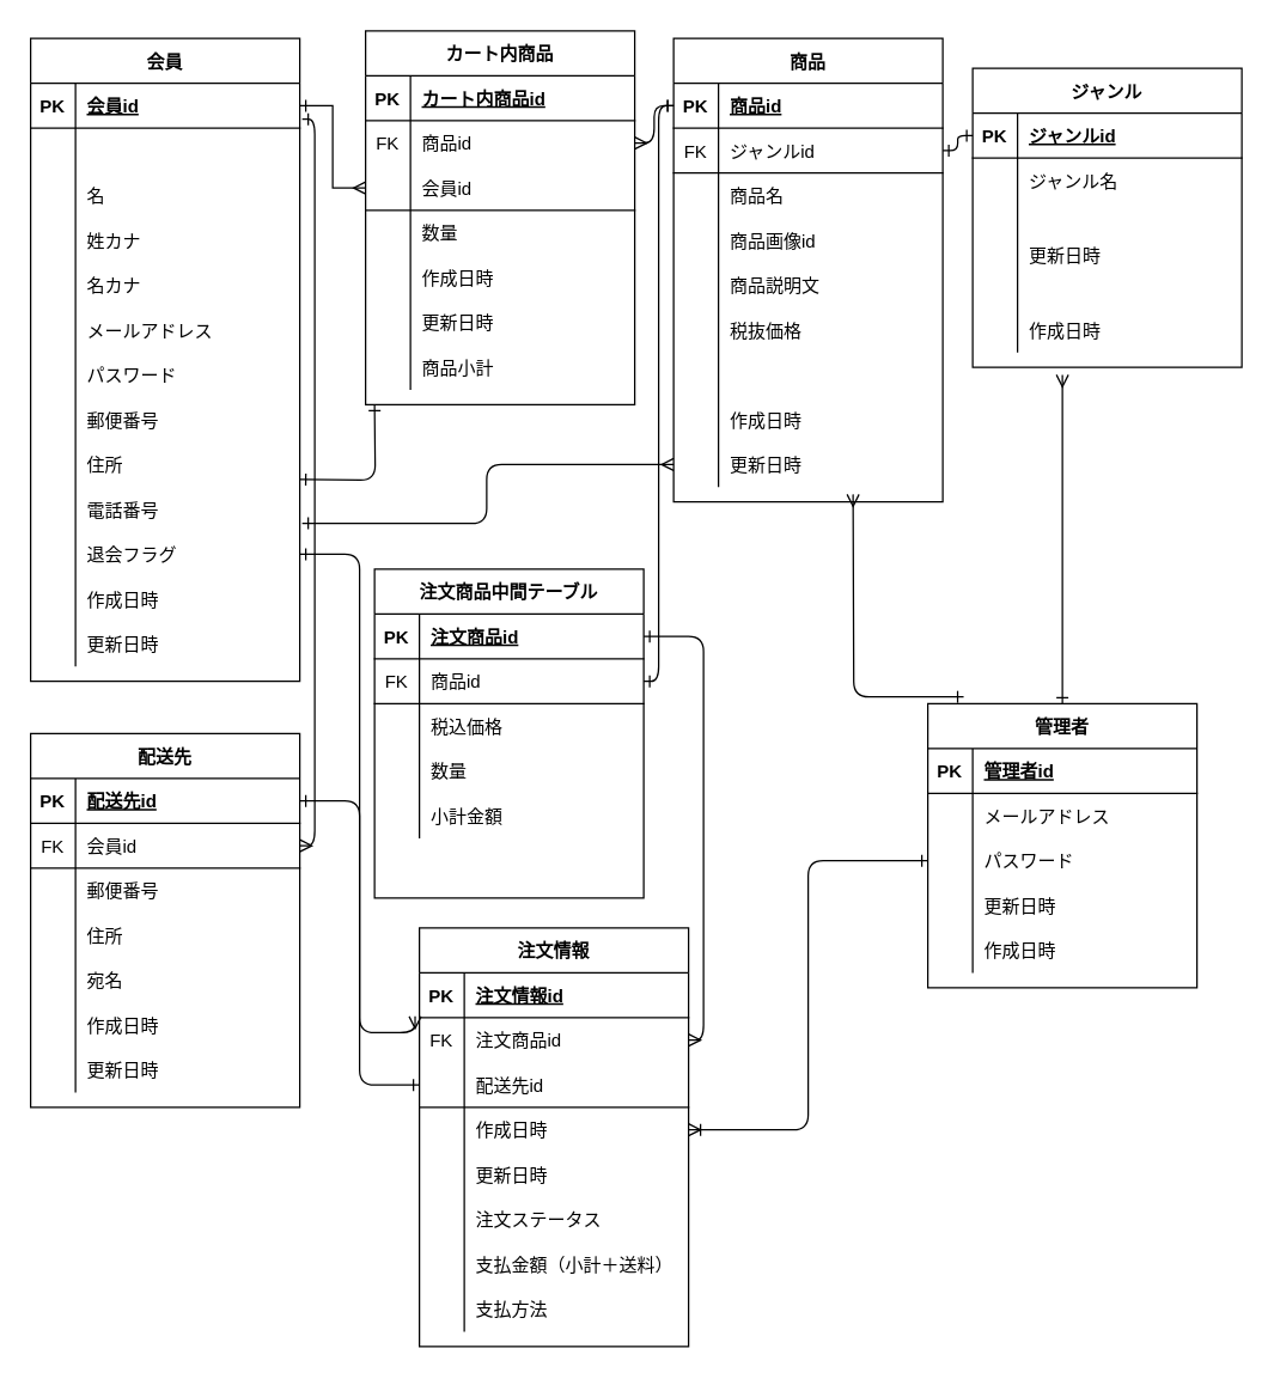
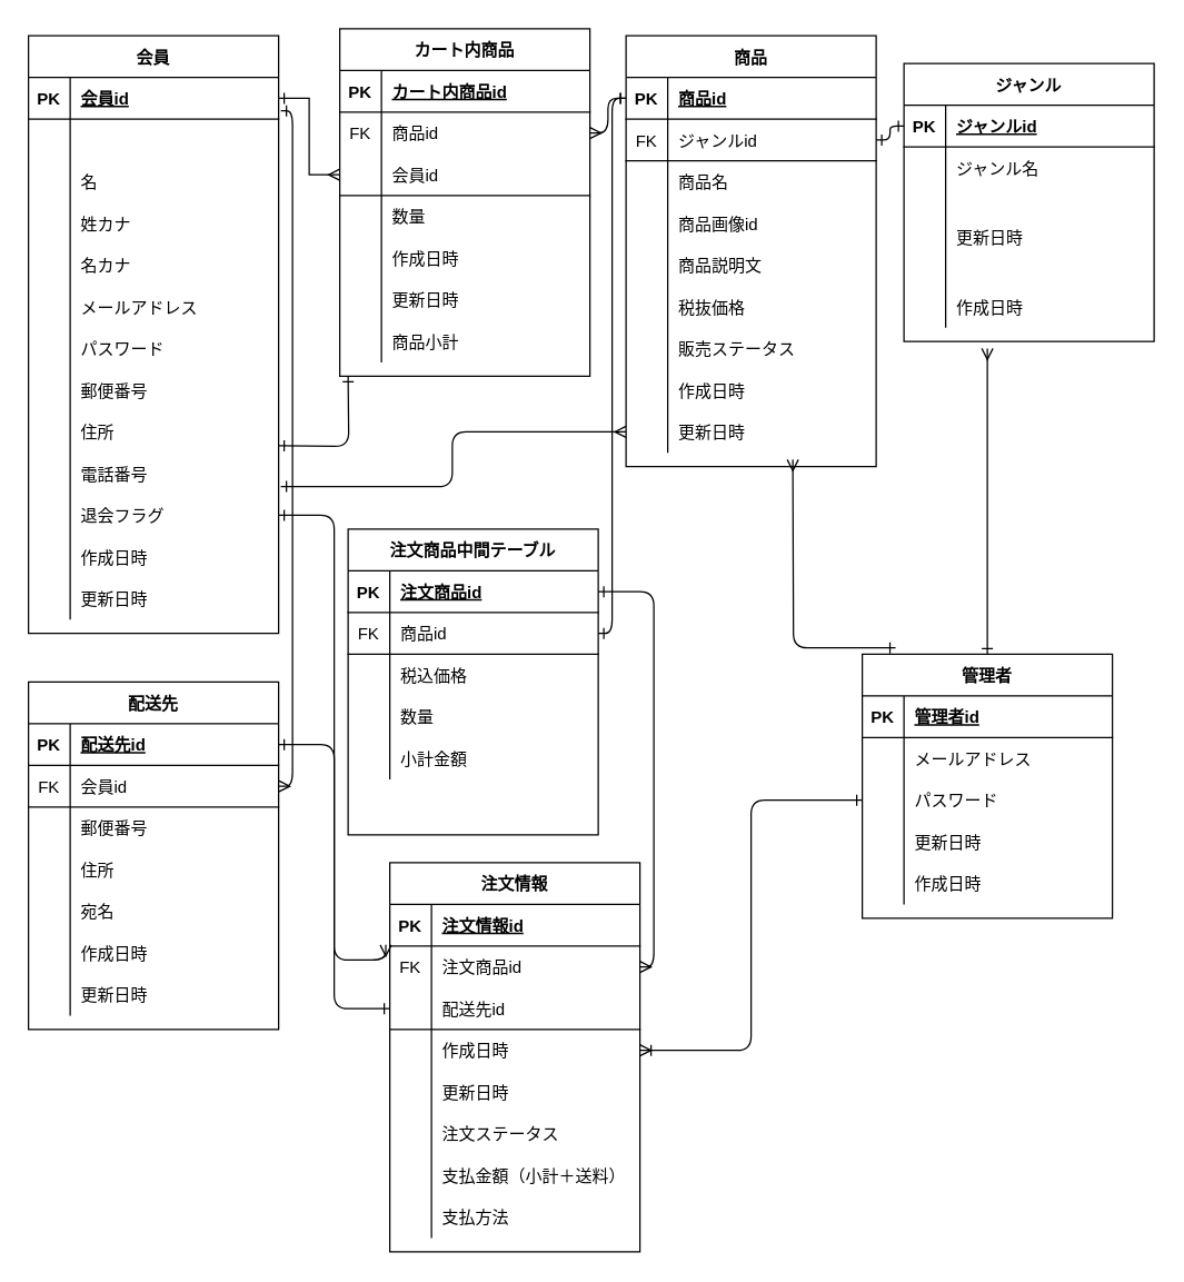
+ <mxCell id="138" value="販売ステータス" style="shape=partialRectangle;connectable=0;fillColor=none;top=0;left=0;bottom=0;right=0;align=left;spacingLeft=6;overflow=hidden;" vertex="1" parent="136"><mxGeometry x="30" width="150" height="30" as="geometry" /></mxCell>
